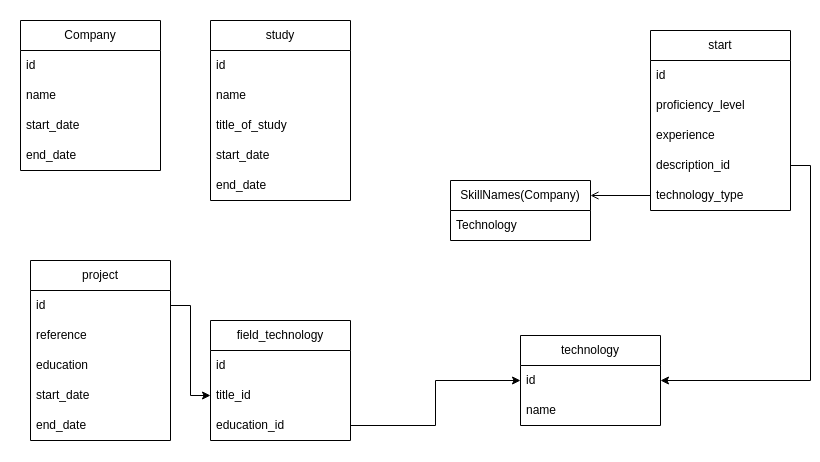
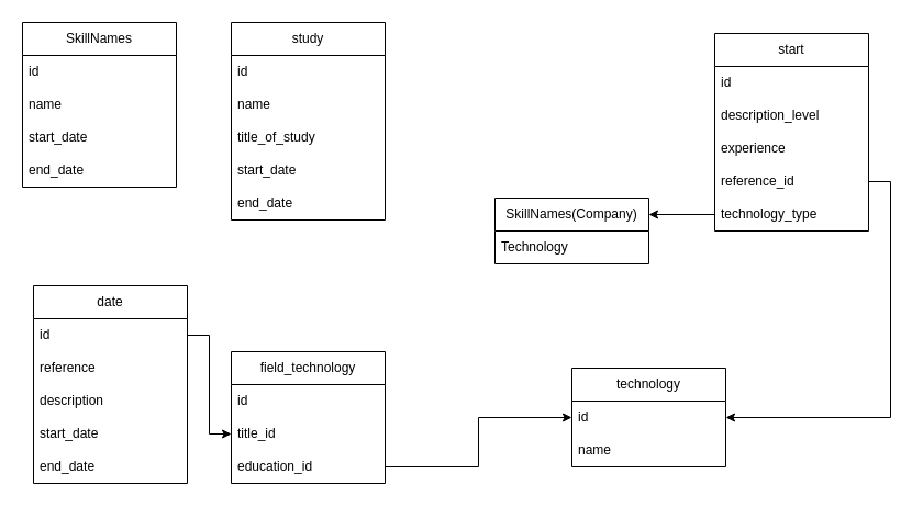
- <mxCell id="2" value="Company" style="swimlane;fontStyle=0;childLayout=stackLayout;horizontal=1;startSize=30;horizontalStack=0;resizeParent=1;resizeParentMax=0;resizeLast=0;collapsible=1;marginBottom=0;whiteSpace=wrap;html=1;" parent="1" vertex="1"><mxGeometry x="20" y="20" width="140" height="150" as="geometry" /></mxCell>
+ <mxCell id="2" value="SkillNames" style="swimlane;fontStyle=0;childLayout=stackLayout;horizontal=1;startSize=30;horizontalStack=0;resizeParent=1;resizeParentMax=0;resizeLast=0;collapsible=1;marginBottom=0;whiteSpace=wrap;html=1;" parent="1" vertex="1"><mxGeometry x="20" y="20" width="140" height="150" as="geometry" /></mxCell>
- <mxCell id="21" value="proficiency_level" style="text;strokeColor=none;fillColor=none;align=left;verticalAlign=middle;spacingLeft=4;spacingRight=4;overflow=hidden;points=[[0,0.5],[1,0.5]];portConstraint=eastwest;rotatable=0;whiteSpace=wrap;html=1;" parent="19" vertex="1"><mxGeometry y="60" width="140" height="30" as="geometry" /></mxCell>
+ <mxCell id="21" value="description_level" style="text;strokeColor=none;fillColor=none;align=left;verticalAlign=middle;spacingLeft=4;spacingRight=4;overflow=hidden;points=[[0,0.5],[1,0.5]];portConstraint=eastwest;rotatable=0;whiteSpace=wrap;html=1;" parent="19" vertex="1"><mxGeometry y="60" width="140" height="30" as="geometry" /></mxCell>
- <mxCell id="23" value="description_id" style="text;strokeColor=none;fillColor=none;align=left;verticalAlign=middle;spacingLeft=4;spacingRight=4;overflow=hidden;points=[[0,0.5],[1,0.5]];portConstraint=eastwest;rotatable=0;whiteSpace=wrap;html=1;" vertex="1" parent="19"><mxGeometry y="120" width="140" height="30" as="geometry" /></mxCell>
+ <mxCell id="23" value="reference_id" style="text;strokeColor=none;fillColor=none;align=left;verticalAlign=middle;spacingLeft=4;spacingRight=4;overflow=hidden;points=[[0,0.5],[1,0.5]];portConstraint=eastwest;rotatable=0;whiteSpace=wrap;html=1;" vertex="1" parent="19"><mxGeometry y="120" width="140" height="30" as="geometry" /></mxCell>
- <mxCell id="37" style="edgeStyle=orthogonalEdgeStyle;rounded=0;orthogonalLoop=1;jettySize=auto;html=1;exitX=0;exitY=0.5;exitDx=0;exitDy=0;entryX=1;entryY=0.25;entryDx=0;entryDy=0;endArrow=open;" edge="1" parent="1" source="24" target="35"><mxGeometry relative="1" as="geometry" /></mxCell>
+ <mxCell id="37" style="edgeStyle=orthogonalEdgeStyle;rounded=0;orthogonalLoop=1;jettySize=auto;html=1;exitX=0;exitY=0.5;exitDx=0;exitDy=0;entryX=1;entryY=0.25;entryDx=0;entryDy=0;" edge="1" parent="1" source="24" target="35"><mxGeometry relative="1" as="geometry" /></mxCell>
- <mxCell id="7" value="project" style="swimlane;fontStyle=0;childLayout=stackLayout;horizontal=1;startSize=30;horizontalStack=0;resizeParent=1;resizeParentMax=0;resizeLast=0;collapsible=1;marginBottom=0;whiteSpace=wrap;html=1;" parent="1" vertex="1"><mxGeometry x="30" y="260" width="140" height="180" as="geometry" /></mxCell>
+ <mxCell id="7" value="date" style="swimlane;fontStyle=0;childLayout=stackLayout;horizontal=1;startSize=30;horizontalStack=0;resizeParent=1;resizeParentMax=0;resizeLast=0;collapsible=1;marginBottom=0;whiteSpace=wrap;html=1;" parent="1" vertex="1"><mxGeometry x="30" y="260" width="140" height="180" as="geometry" /></mxCell>
- <mxCell id="10" value="education" style="text;strokeColor=none;fillColor=none;align=left;verticalAlign=middle;spacingLeft=4;spacingRight=4;overflow=hidden;points=[[0,0.5],[1,0.5]];portConstraint=eastwest;rotatable=0;whiteSpace=wrap;html=1;" parent="7" vertex="1"><mxGeometry y="90" width="140" height="30" as="geometry" /></mxCell>
+ <mxCell id="10" value="description" style="text;strokeColor=none;fillColor=none;align=left;verticalAlign=middle;spacingLeft=4;spacingRight=4;overflow=hidden;points=[[0,0.5],[1,0.5]];portConstraint=eastwest;rotatable=0;whiteSpace=wrap;html=1;" parent="7" vertex="1"><mxGeometry y="90" width="140" height="30" as="geometry" /></mxCell>
